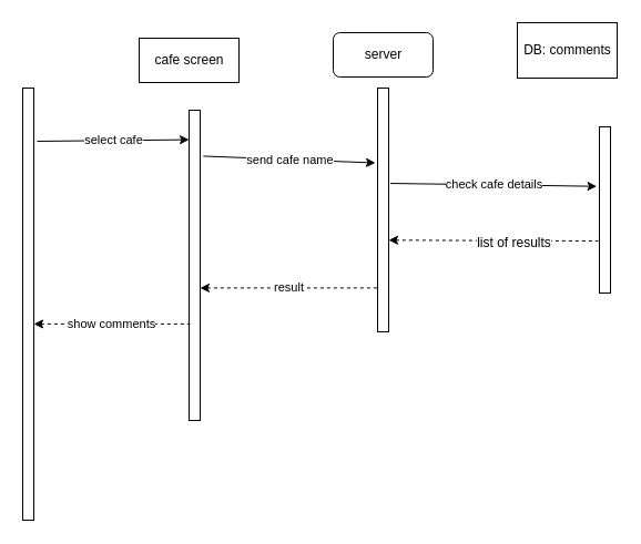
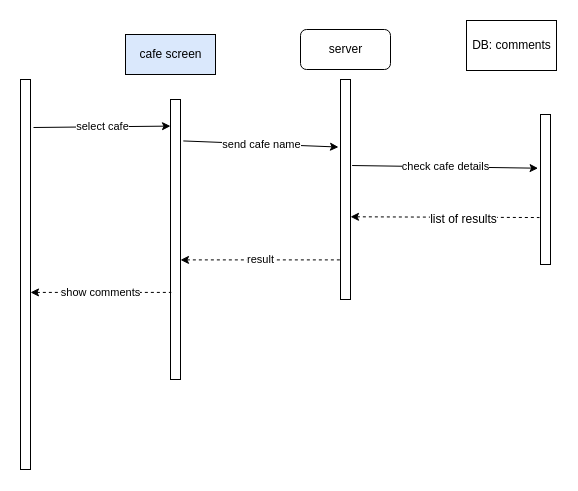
- <mxCell id="4" value="cafe screen" style="html=1;" vertex="1" parent="1"><mxGeometry x="125" y="34" width="90" height="40" as="geometry" /></mxCell>
+ <mxCell id="4" value="cafe screen" style="html=1;fillColor=#dae8fc;" vertex="1" parent="1"><mxGeometry x="125" y="34" width="90" height="40" as="geometry" /></mxCell>
